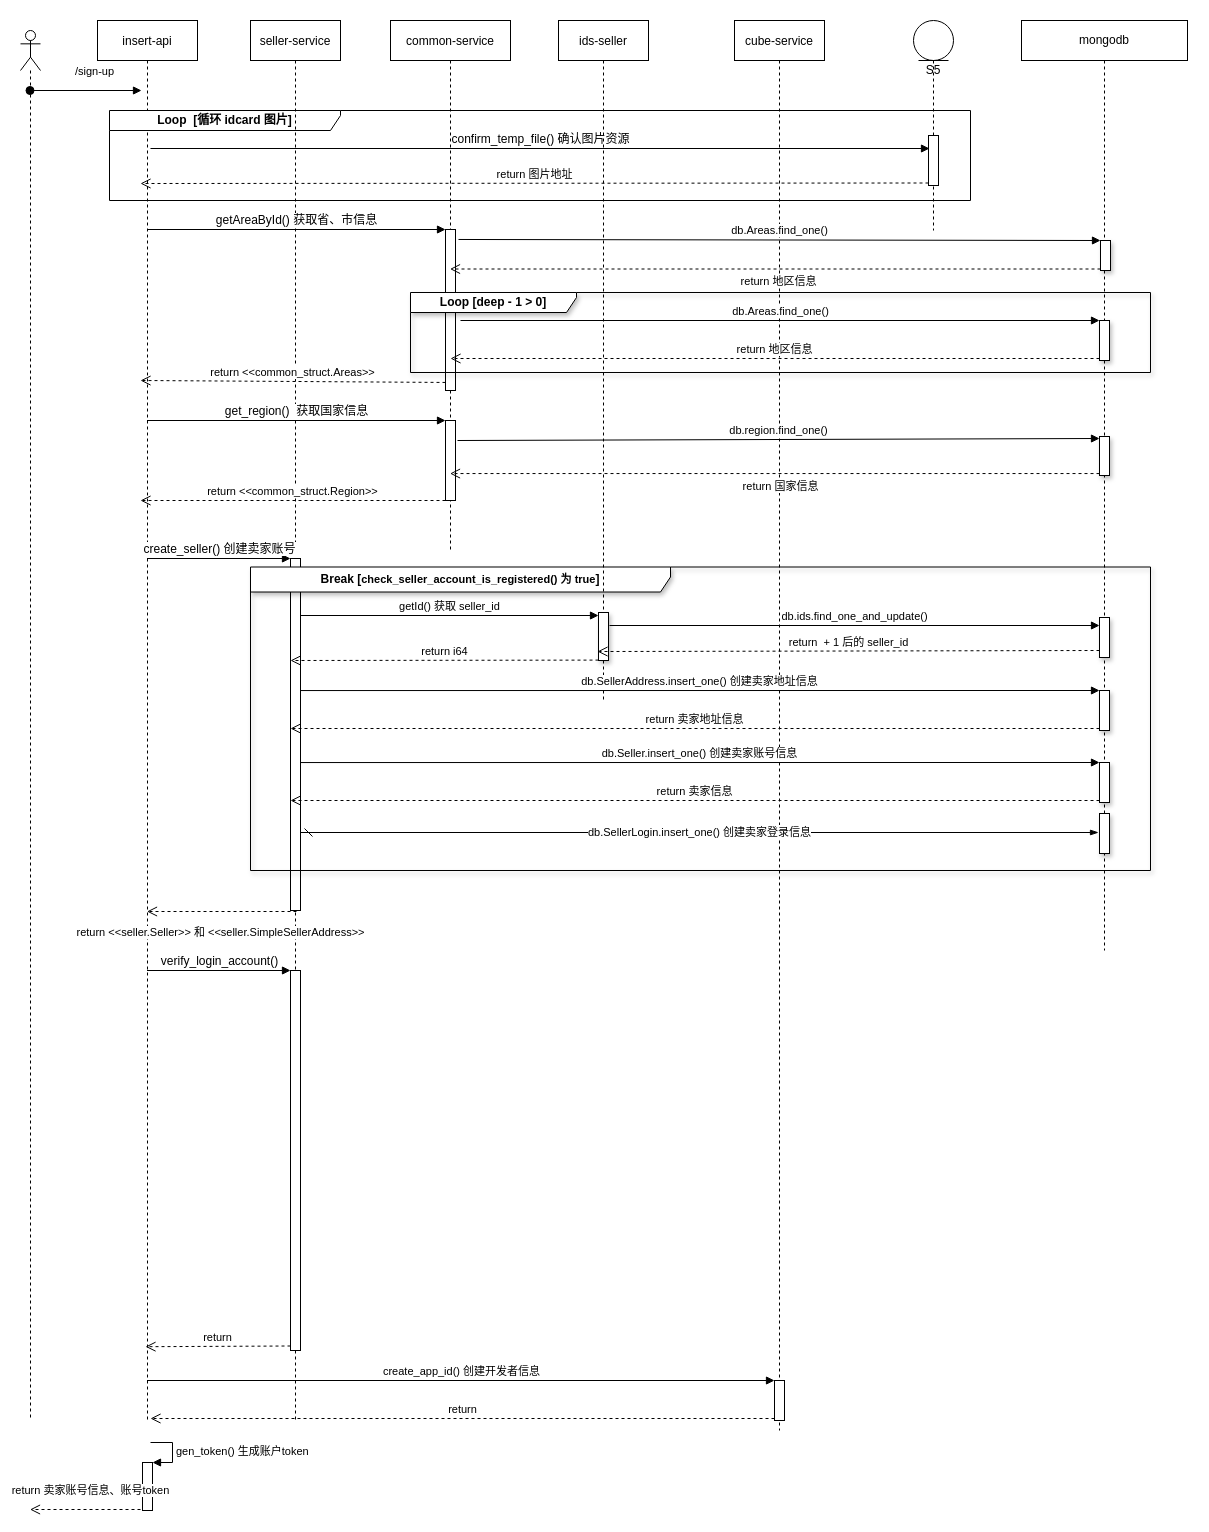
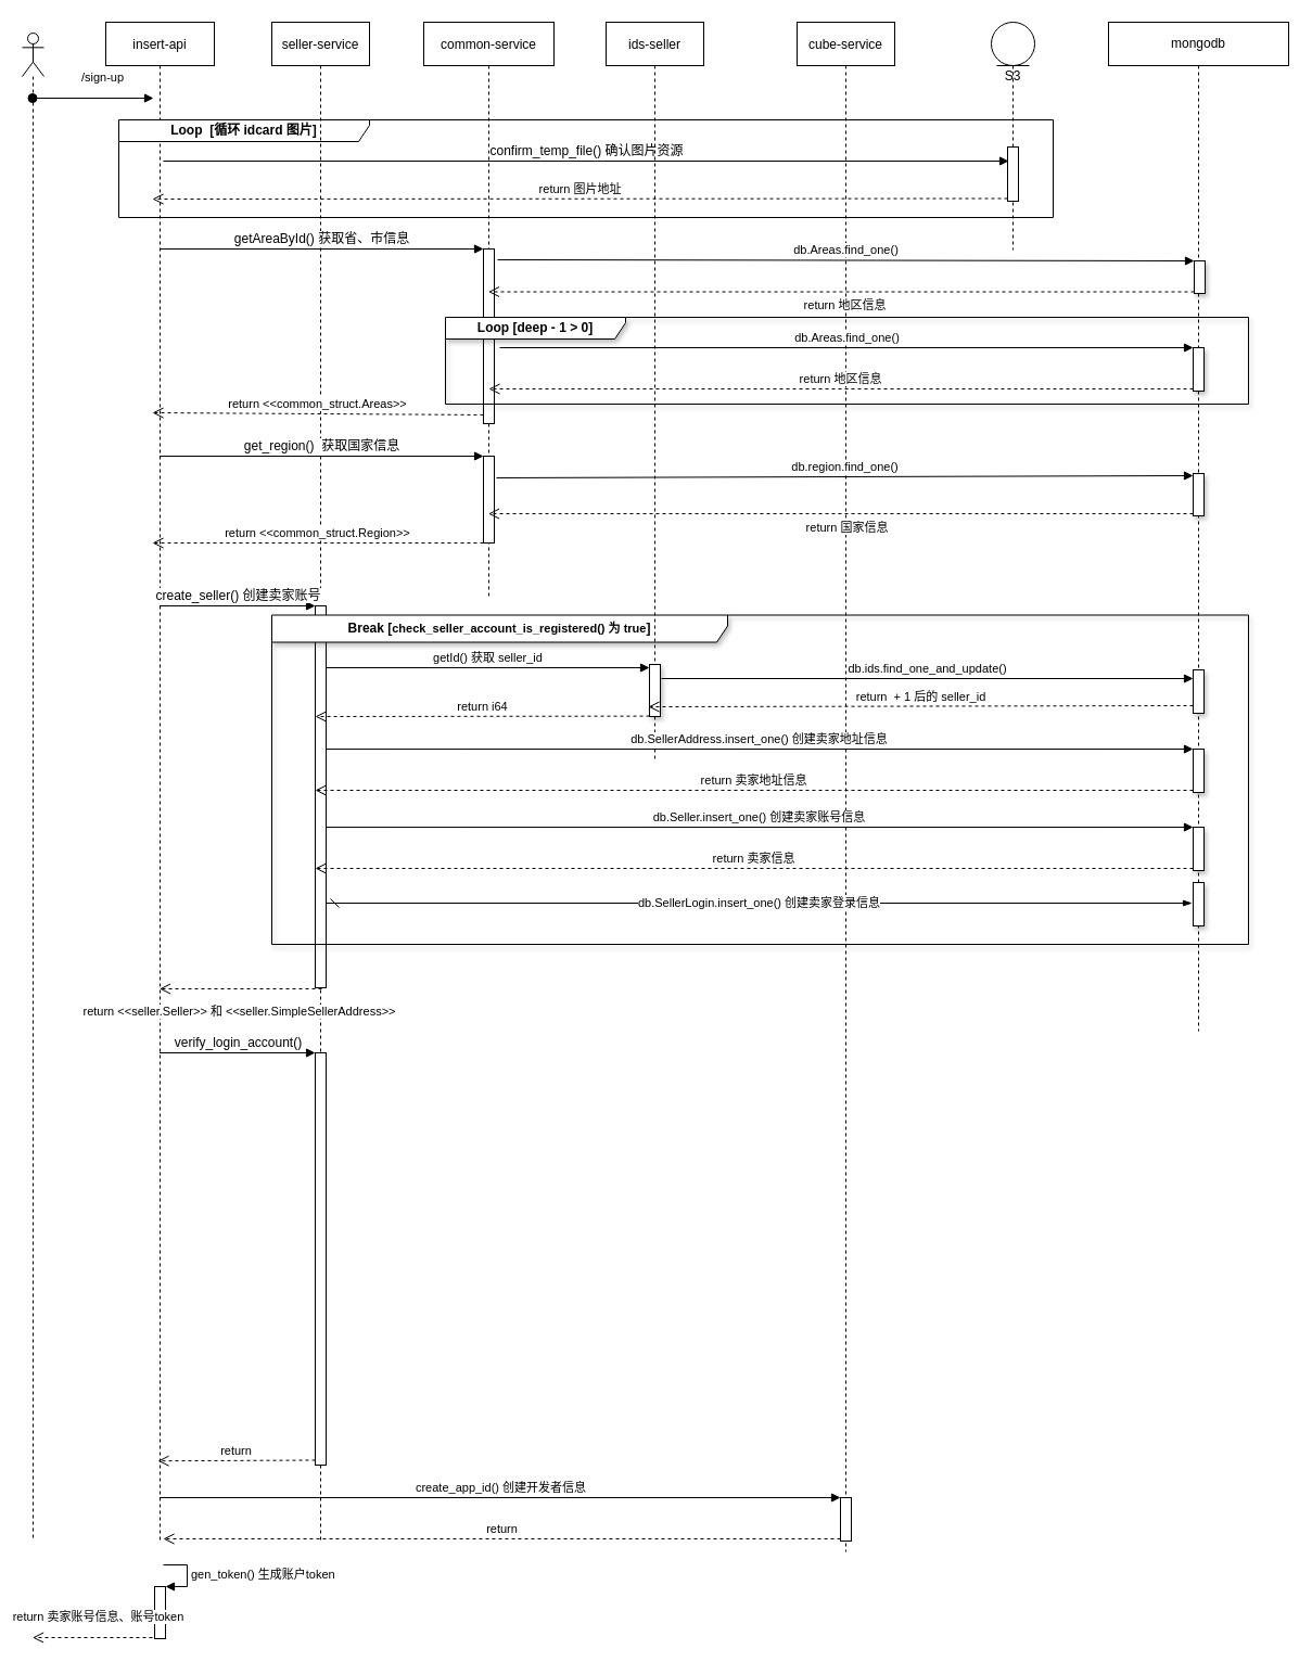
- <mxCell id="10" value="S5" style="shape=umlLifeline;participant=umlEntity;perimeter=lifelinePerimeter;whiteSpace=wrap;html=1;container=1;collapsible=0;recursiveResize=0;verticalAlign=top;spacingTop=36;outlineConnect=0;" vertex="1" parent="1"><mxGeometry x="913" y="20" width="40" height="210" as="geometry" /></mxCell>
+ <mxCell id="10" value="S3" style="shape=umlLifeline;participant=umlEntity;perimeter=lifelinePerimeter;whiteSpace=wrap;html=1;container=1;collapsible=0;recursiveResize=0;verticalAlign=top;spacingTop=36;outlineConnect=0;" vertex="1" parent="1"><mxGeometry x="913" y="20" width="40" height="210" as="geometry" /></mxCell>
